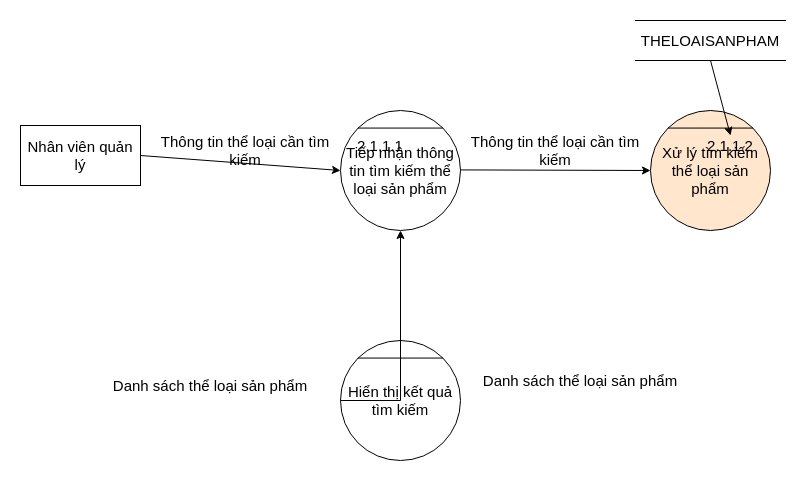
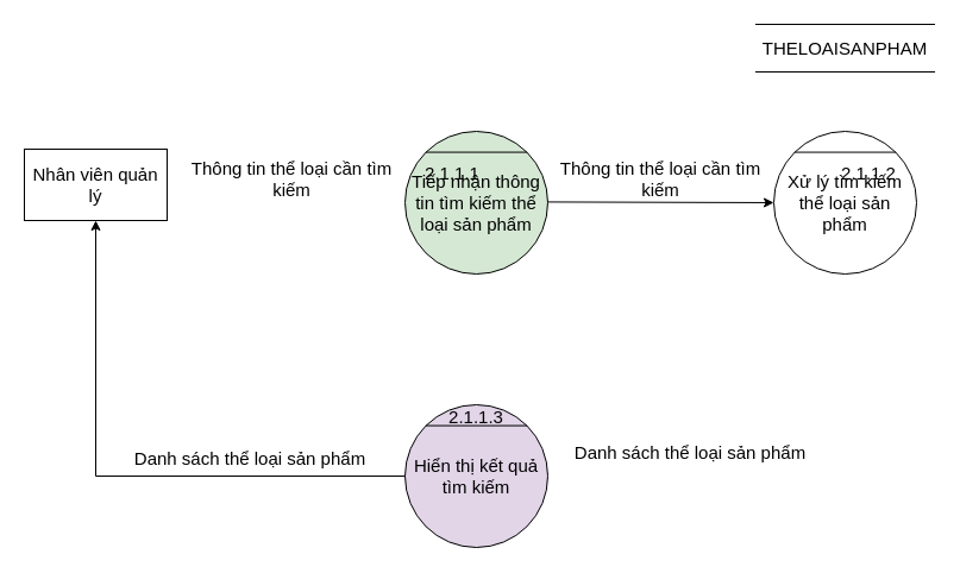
- <mxCell id="17" value="" style="endArrow=classic;html=1;rounded=0;fontSize=15;exitX=0.5;exitY=1;exitDx=0;exitDy=0;entryX=0.5;entryY=0;entryDx=0;entryDy=0;" parent="1" source="16" target="10" edge="1"><mxGeometry width="50" height="50" relative="1" as="geometry"><mxPoint x="430" y="270" as="sourcePoint" /><mxPoint x="480" y="220" as="targetPoint" /></mxGeometry></mxCell>
- <mxCell id="6" value="" style="endArrow=classic;html=1;rounded=0;exitX=1;exitY=0.5;exitDx=0;exitDy=0;entryX=0;entryY=0.5;entryDx=0;entryDy=0;fontSize=15;" parent="1" source="5" target="2" edge="1"><mxGeometry width="50" height="50" relative="1" as="geometry"><mxPoint x="290" y="190" as="sourcePoint" /><mxPoint x="340" y="140" as="targetPoint" /></mxGeometry></mxCell>
- <mxCell id="2" value="Tiếp nhận thông tin tìm kiếm thể loại sản phẩm" style="ellipse;whiteSpace=wrap;html=1;aspect=fixed;fontSize=15;" parent="1" vertex="1"><mxGeometry x="340" y="110" width="120" height="120" as="geometry" /></mxCell>
+ <mxCell id="2" value="Tiếp nhận thông tin tìm kiếm thể loại sản phẩm" style="ellipse;whiteSpace=wrap;html=1;aspect=fixed;fontSize=15;fillColor=#d5e8d4;" parent="1" vertex="1"><mxGeometry x="340" y="110" width="120" height="120" as="geometry" /></mxCell>
- <mxCell id="8" value="Xử lý tìm kiếm thể loại sản phẩm" style="ellipse;whiteSpace=wrap;html=1;aspect=fixed;fontSize=15;fillColor=#ffe6cc;" parent="1" vertex="1"><mxGeometry x="650" y="110" width="120" height="120" as="geometry" /></mxCell>
+ <mxCell id="8" value="Xử lý tìm kiếm thể loại sản phẩm" style="ellipse;whiteSpace=wrap;html=1;aspect=fixed;fontSize=15;" parent="1" vertex="1"><mxGeometry x="650" y="110" width="120" height="120" as="geometry" /></mxCell>
- <mxCell id="19" value="" style="edgeStyle=segmentEdgeStyle;endArrow=classic;html=1;rounded=0;fontSize=15;exitX=0;exitY=0.5;exitDx=0;exitDy=0;" parent="1" source="11" target="2" edge="1"><mxGeometry width="50" height="50" relative="1" as="geometry"><mxPoint x="430" y="480" as="sourcePoint" /><mxPoint x="480" y="430" as="targetPoint" /></mxGeometry></mxCell>
+ <mxCell id="19" value="" style="edgeStyle=segmentEdgeStyle;endArrow=classic;html=1;rounded=0;fontSize=15;exitX=0;exitY=0.5;exitDx=0;exitDy=0;entryX=0.5;entryY=1;entryDx=0;entryDy=0;" parent="1" source="11" target="5" edge="1"><mxGeometry width="50" height="50" relative="1" as="geometry"><mxPoint x="430" y="480" as="sourcePoint" /><mxPoint x="480" y="430" as="targetPoint" /></mxGeometry></mxCell>
+ <mxCell id="13" value="2.1.1.3" style="text;html=1;strokeColor=none;fillColor=none;align=center;verticalAlign=middle;whiteSpace=wrap;rounded=0;fontSize=15;" parent="1" vertex="1"><mxGeometry x="380" y="340" width="40" height="20" as="geometry" /></mxCell>
- <mxCell id="11" value="Hiển thị kết quả tìm kiếm" style="ellipse;whiteSpace=wrap;html=1;aspect=fixed;fontSize=15;" parent="1" vertex="1"><mxGeometry x="340" y="340" width="120" height="120" as="geometry" /></mxCell>
+ <mxCell id="11" value="Hiển thị kết quả tìm kiếm" style="ellipse;whiteSpace=wrap;html=1;aspect=fixed;fontSize=15;fillColor=#e1d5e7;" parent="1" vertex="1"><mxGeometry x="340" y="340" width="120" height="120" as="geometry" /></mxCell>
